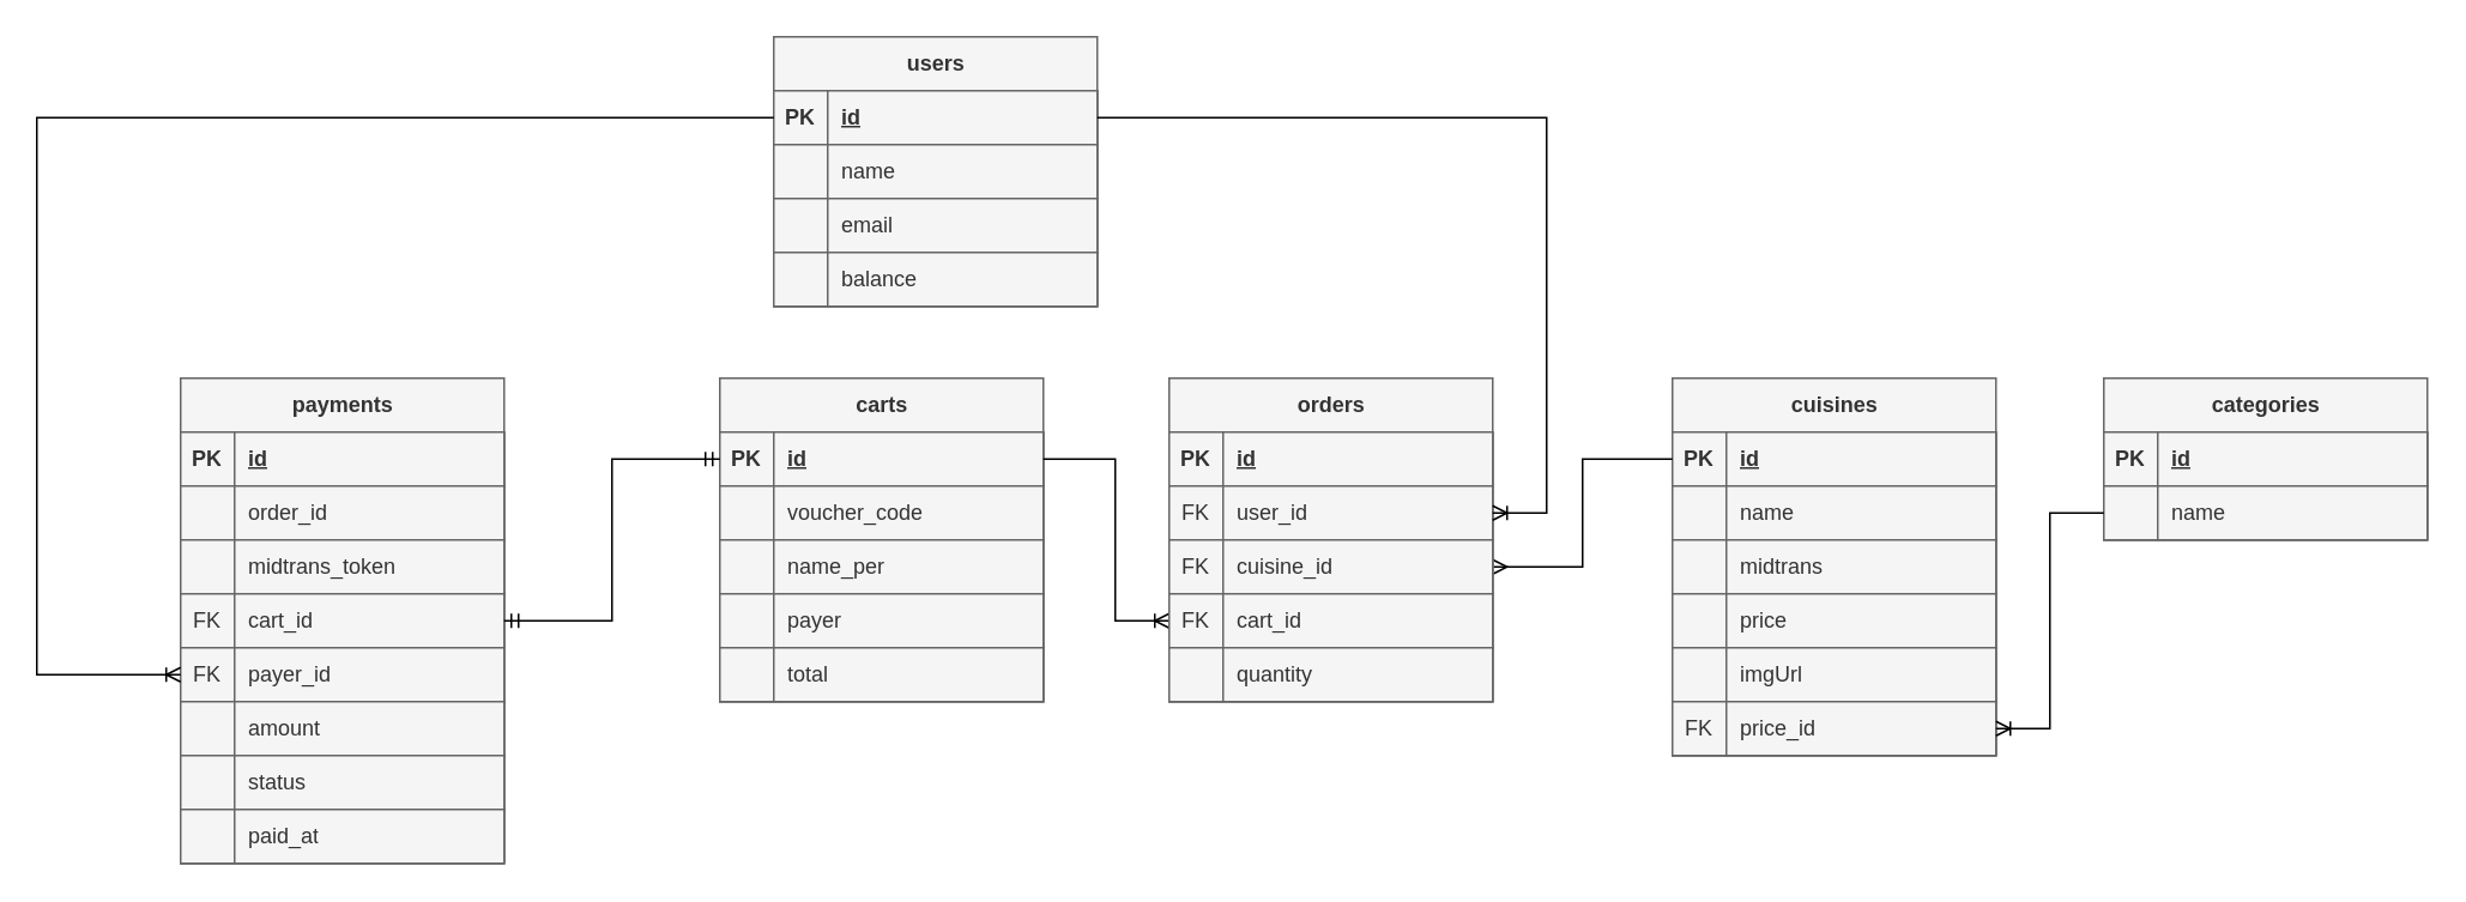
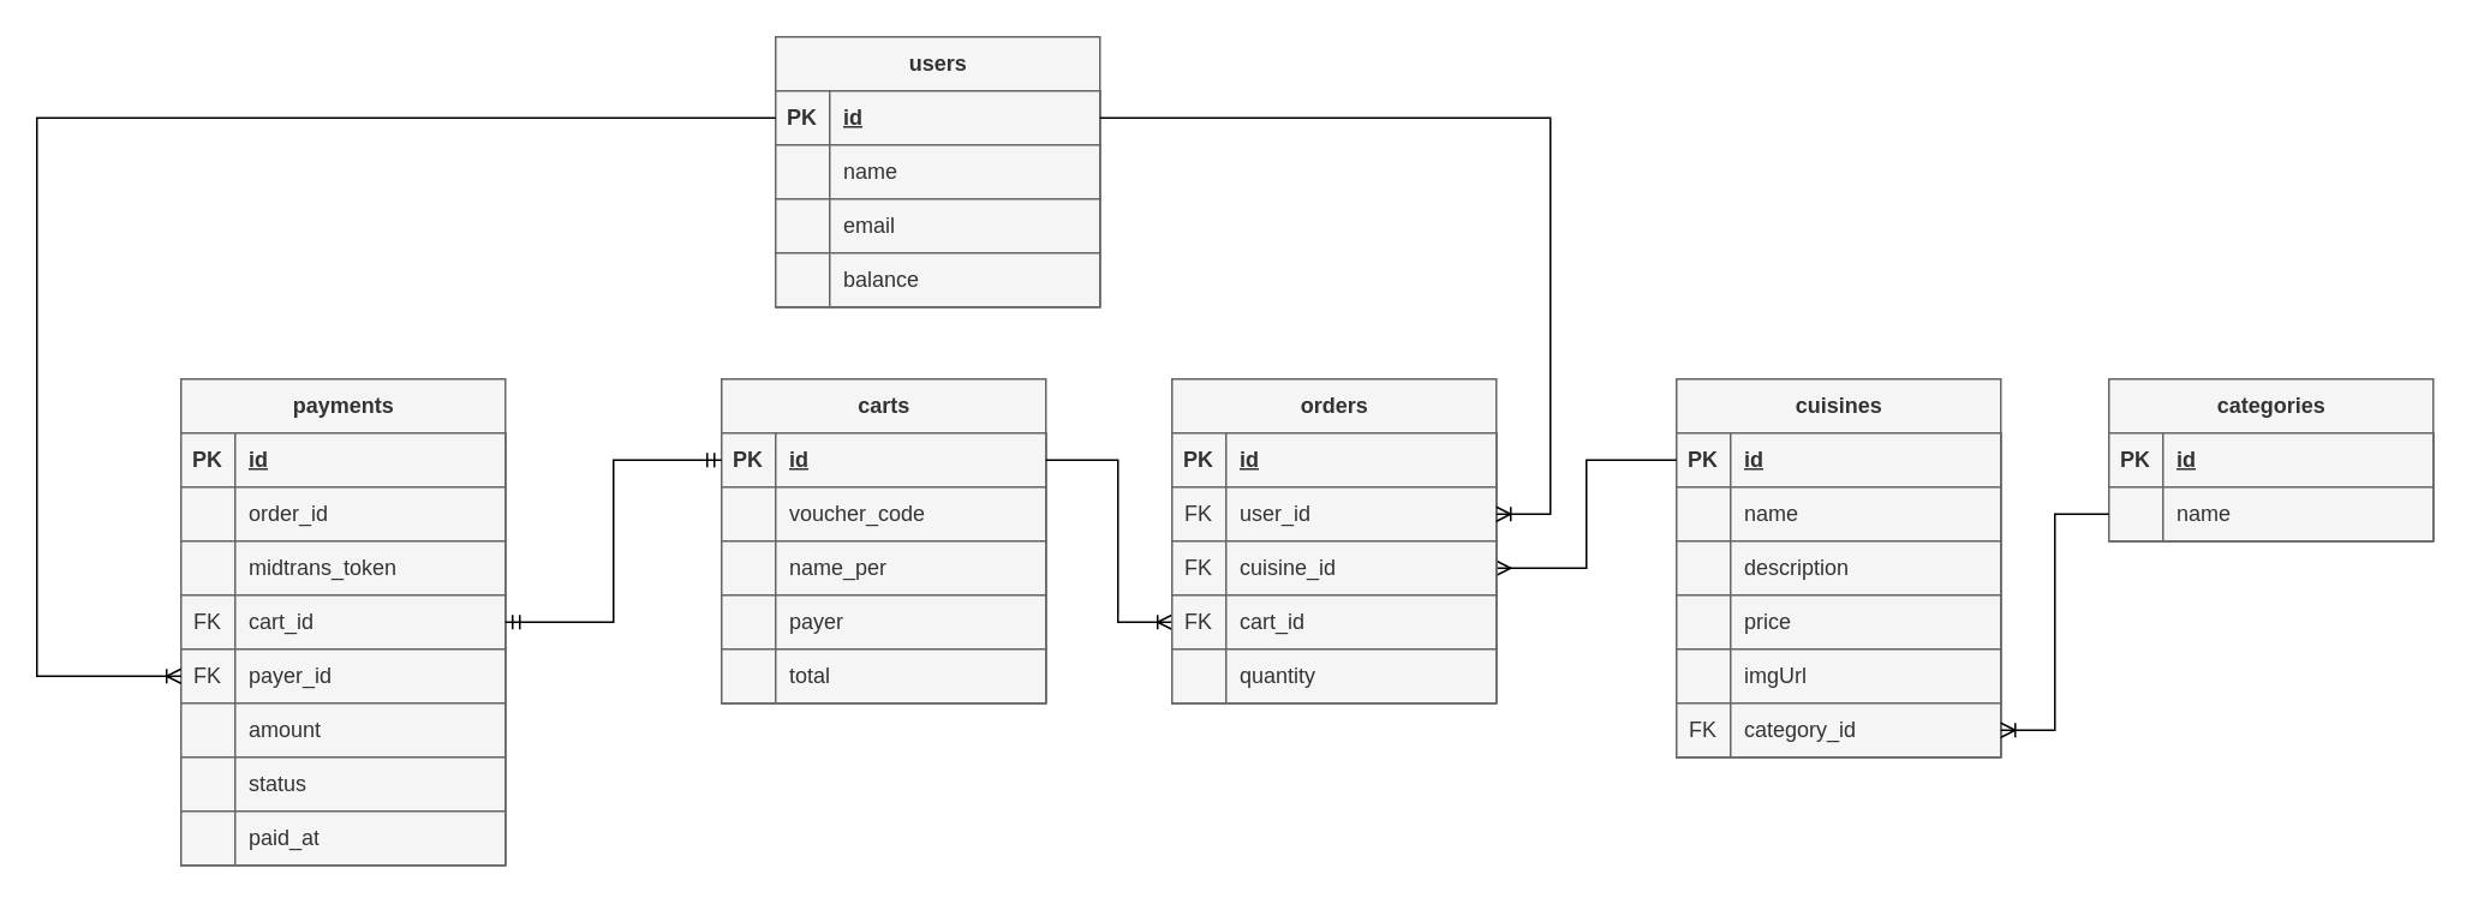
- <mxCell id="24" value="midtrans" style="shape=partialRectangle;connectable=0;fillColor=#f5f5f5;top=1;left=1;bottom=1;right=1;align=left;spacingLeft=6;overflow=hidden;whiteSpace=wrap;html=1;strokeColor=#666666;fontColor=#333333;strokeWidth=1;" parent="22" vertex="1"><mxGeometry x="30" width="150" height="30" as="geometry"><mxRectangle width="150" height="30" as="alternateBounds" /></mxGeometry></mxCell>
+ <mxCell id="24" value="description" style="shape=partialRectangle;connectable=0;fillColor=#f5f5f5;top=1;left=1;bottom=1;right=1;align=left;spacingLeft=6;overflow=hidden;whiteSpace=wrap;html=1;strokeColor=#666666;fontColor=#333333;strokeWidth=1;" parent="22" vertex="1"><mxGeometry x="30" width="150" height="30" as="geometry"><mxRectangle width="150" height="30" as="alternateBounds" /></mxGeometry></mxCell>
- <mxCell id="33" value="price_id" style="shape=partialRectangle;connectable=0;fillColor=#f5f5f5;top=1;left=1;bottom=1;right=1;align=left;spacingLeft=6;overflow=hidden;whiteSpace=wrap;html=1;strokeColor=#666666;fontColor=#333333;strokeWidth=1;" parent="31" vertex="1"><mxGeometry x="30" width="150" height="30" as="geometry"><mxRectangle width="150" height="30" as="alternateBounds" /></mxGeometry></mxCell>
+ <mxCell id="33" value="category_id" style="shape=partialRectangle;connectable=0;fillColor=#f5f5f5;top=1;left=1;bottom=1;right=1;align=left;spacingLeft=6;overflow=hidden;whiteSpace=wrap;html=1;strokeColor=#666666;fontColor=#333333;strokeWidth=1;" parent="31" vertex="1"><mxGeometry x="30" width="150" height="30" as="geometry"><mxRectangle width="150" height="30" as="alternateBounds" /></mxGeometry></mxCell>
